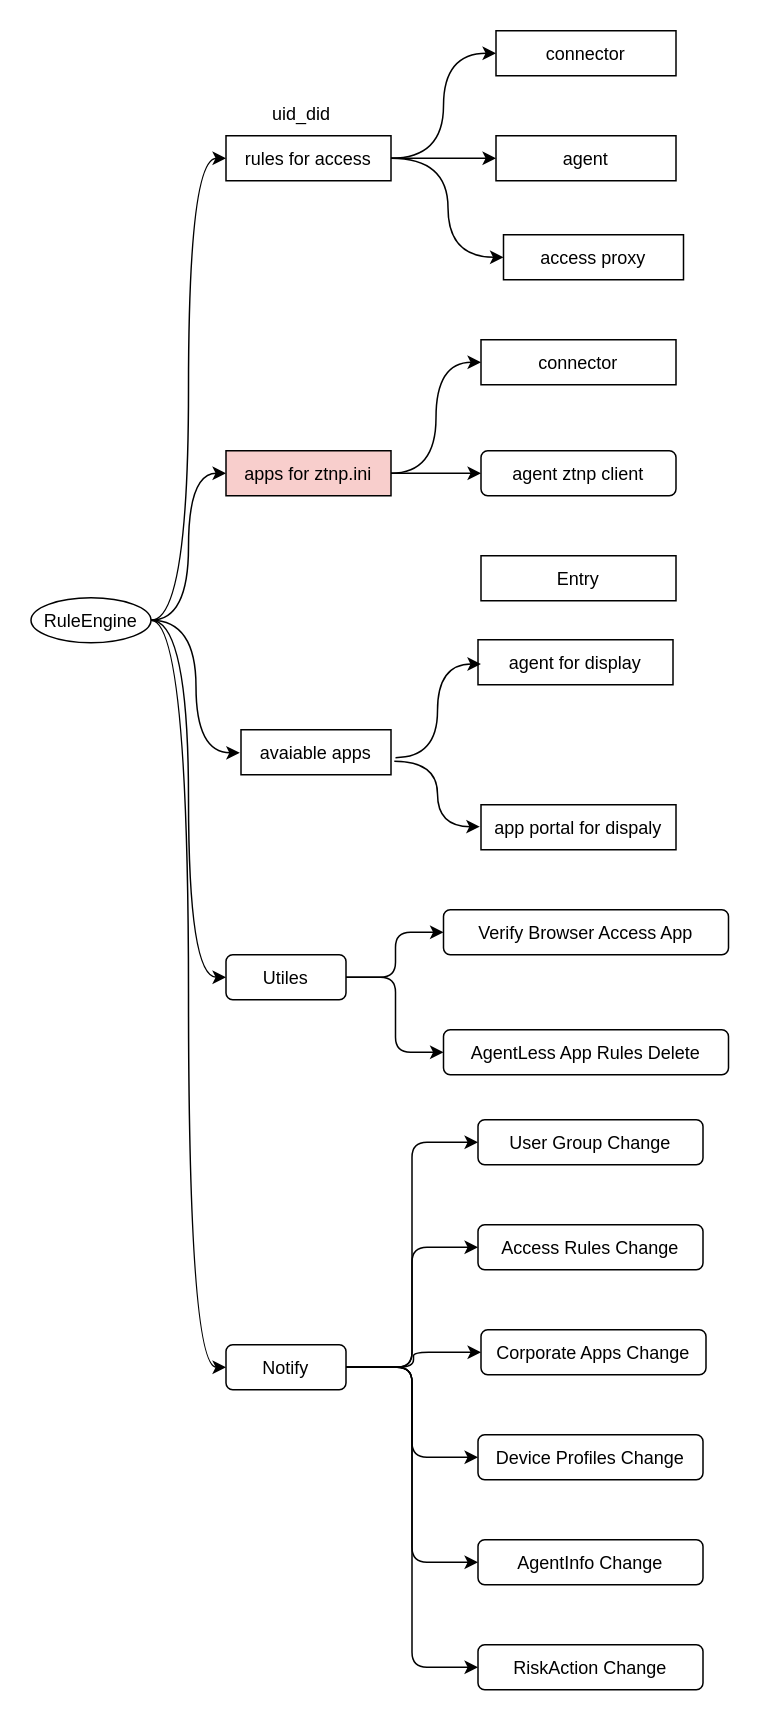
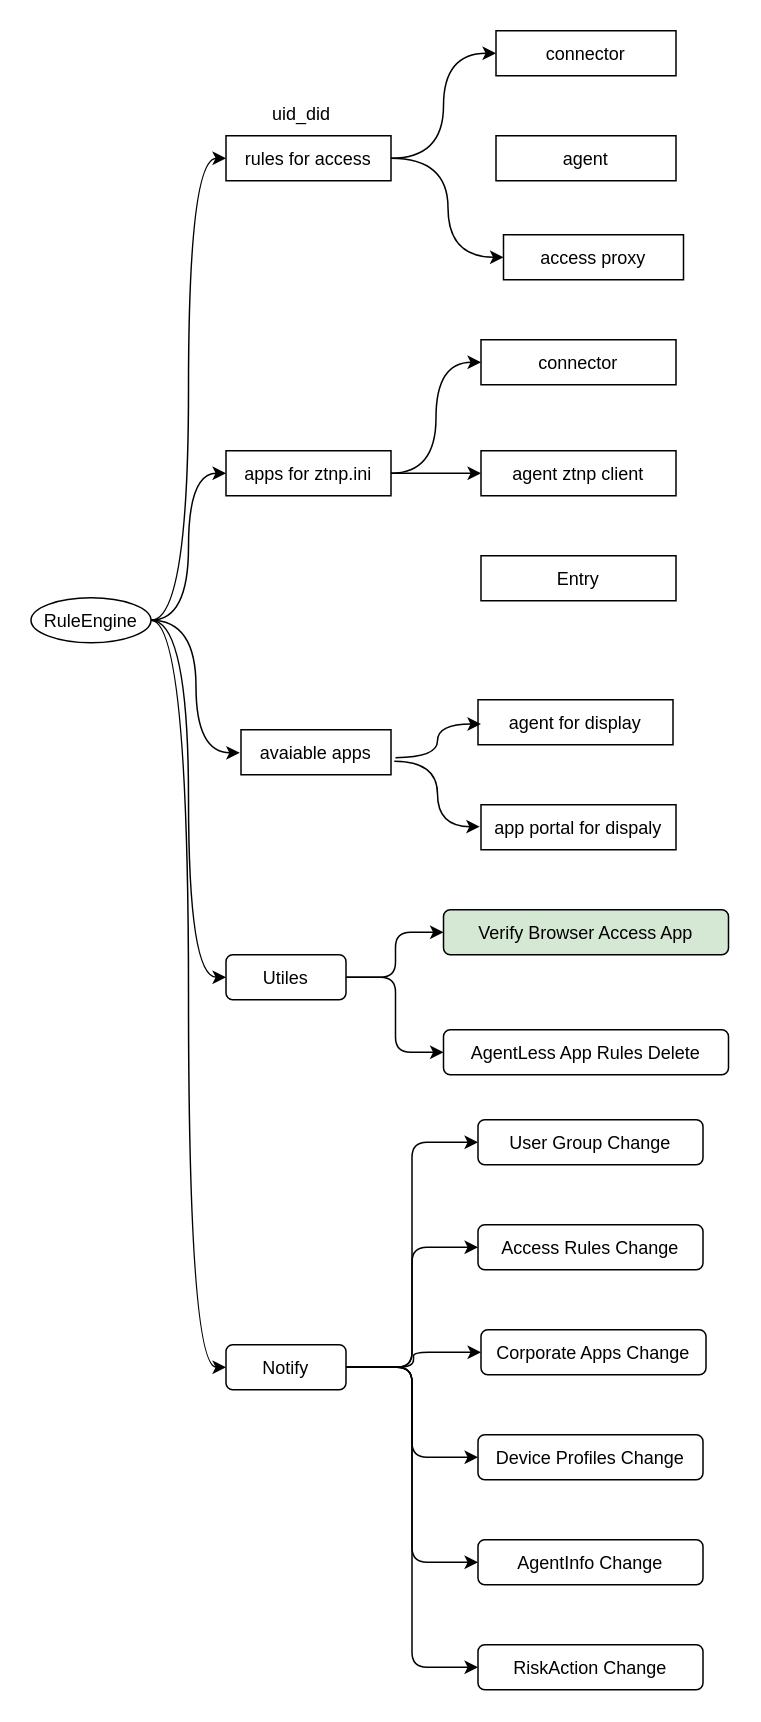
- <mxCell id="12" value="" style="edgeStyle=elbowEdgeStyle;elbow=horizontal;curved=1;" edge="1" source="3" target="11" parent="1"><mxGeometry relative="1" as="geometry" /></mxCell>
- <mxCell id="5" value="apps for ztnp.ini" style="fillColor=#f8cecc;" vertex="1" parent="1"><mxGeometry x="150" y="300" width="110" height="30" as="geometry" /></mxCell>
+ <mxCell id="5" value="apps for ztnp.ini" style="" vertex="1" parent="1"><mxGeometry x="150" y="300" width="110" height="30" as="geometry" /></mxCell>
- <mxCell id="17" value="agent ztnp client" style="rounded=1;" vertex="1" parent="1"><mxGeometry x="320" y="300" width="130" height="30" as="geometry" /></mxCell>
+ <mxCell id="17" value="agent ztnp client" style="" vertex="1" parent="1"><mxGeometry x="320" y="300" width="130" height="30" as="geometry" /></mxCell>
- <mxCell id="22" value="agent for display" style="" vertex="1" parent="1"><mxGeometry x="318" y="426" width="130" height="30" as="geometry" /></mxCell>
+ <mxCell id="22" value="agent for display" style="" vertex="1" parent="1"><mxGeometry x="318" y="466" width="130" height="30" as="geometry" /></mxCell>
- <mxCell id="41" value="Verify Browser Access App" style="rounded=1;" vertex="1" parent="1"><mxGeometry x="295" y="606" width="190" height="30" as="geometry" /></mxCell>
+ <mxCell id="41" value="Verify Browser Access App" style="rounded=1;fillColor=#d5e8d4;" vertex="1" parent="1"><mxGeometry x="295" y="606" width="190" height="30" as="geometry" /></mxCell>
